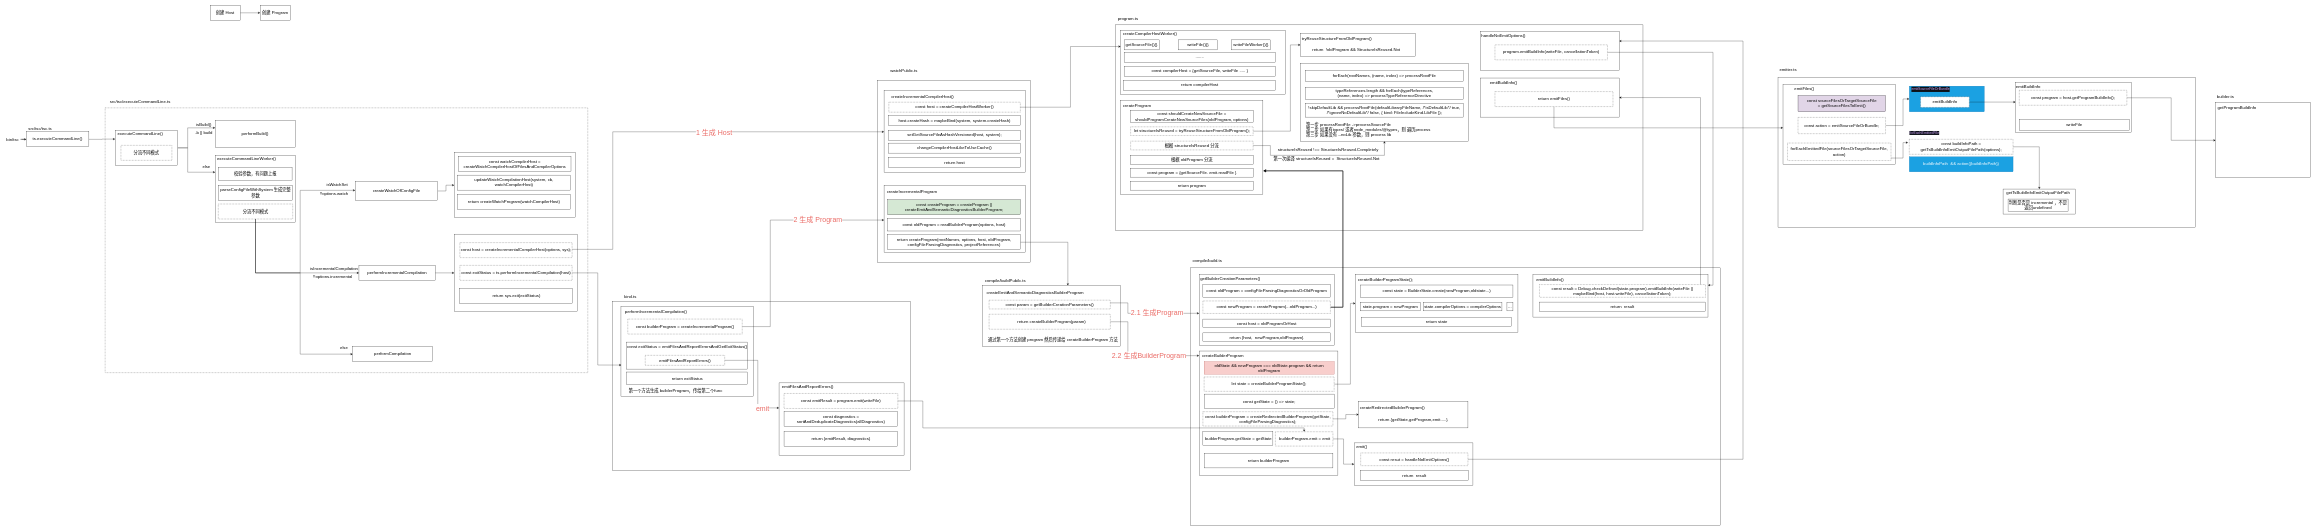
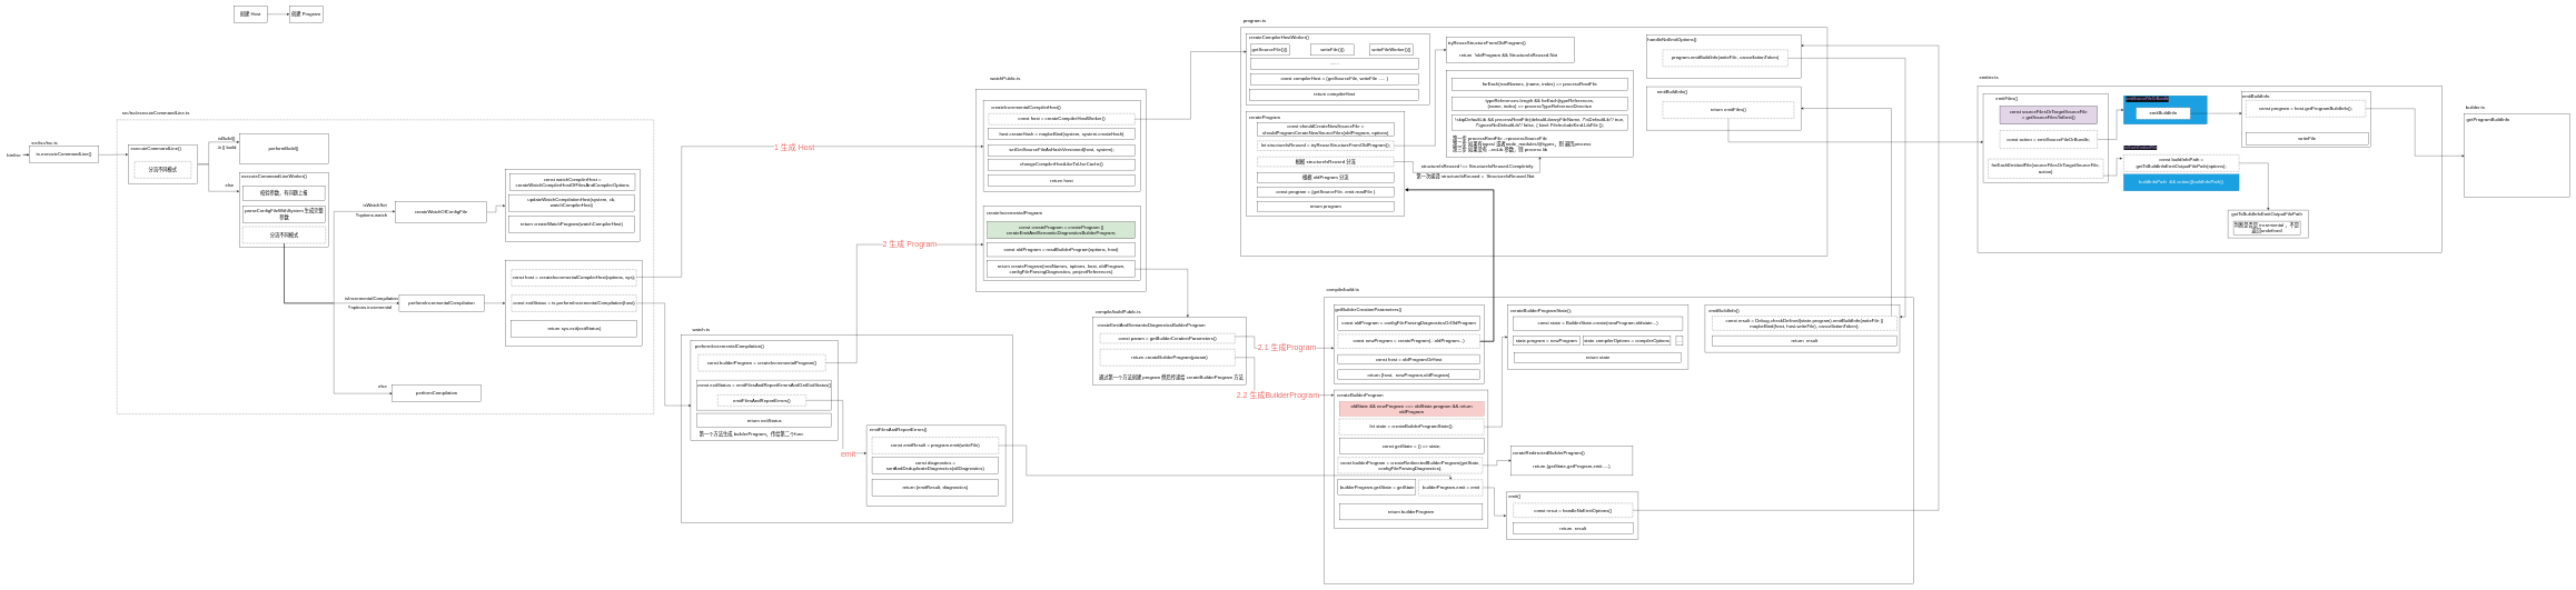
- <mxCell id="42" value="kind.ts" style="text;html=1;align=center;verticalAlign=middle;resizable=0;points=[];autosize=1;strokeColor=none;fillColor=none;fontSize=17;" vertex="1" parent="1"><mxGeometry x="2480" y="1172.25" width="80" height="30" as="geometry" /></mxCell>
+ <mxCell id="42" value="watch.ts" style="text;html=1;align=center;verticalAlign=middle;resizable=0;points=[];autosize=1;strokeColor=none;fillColor=none;fontSize=17;" vertex="1" parent="1"><mxGeometry x="2480" y="1172.25" width="80" height="30" as="geometry" /></mxCell>
